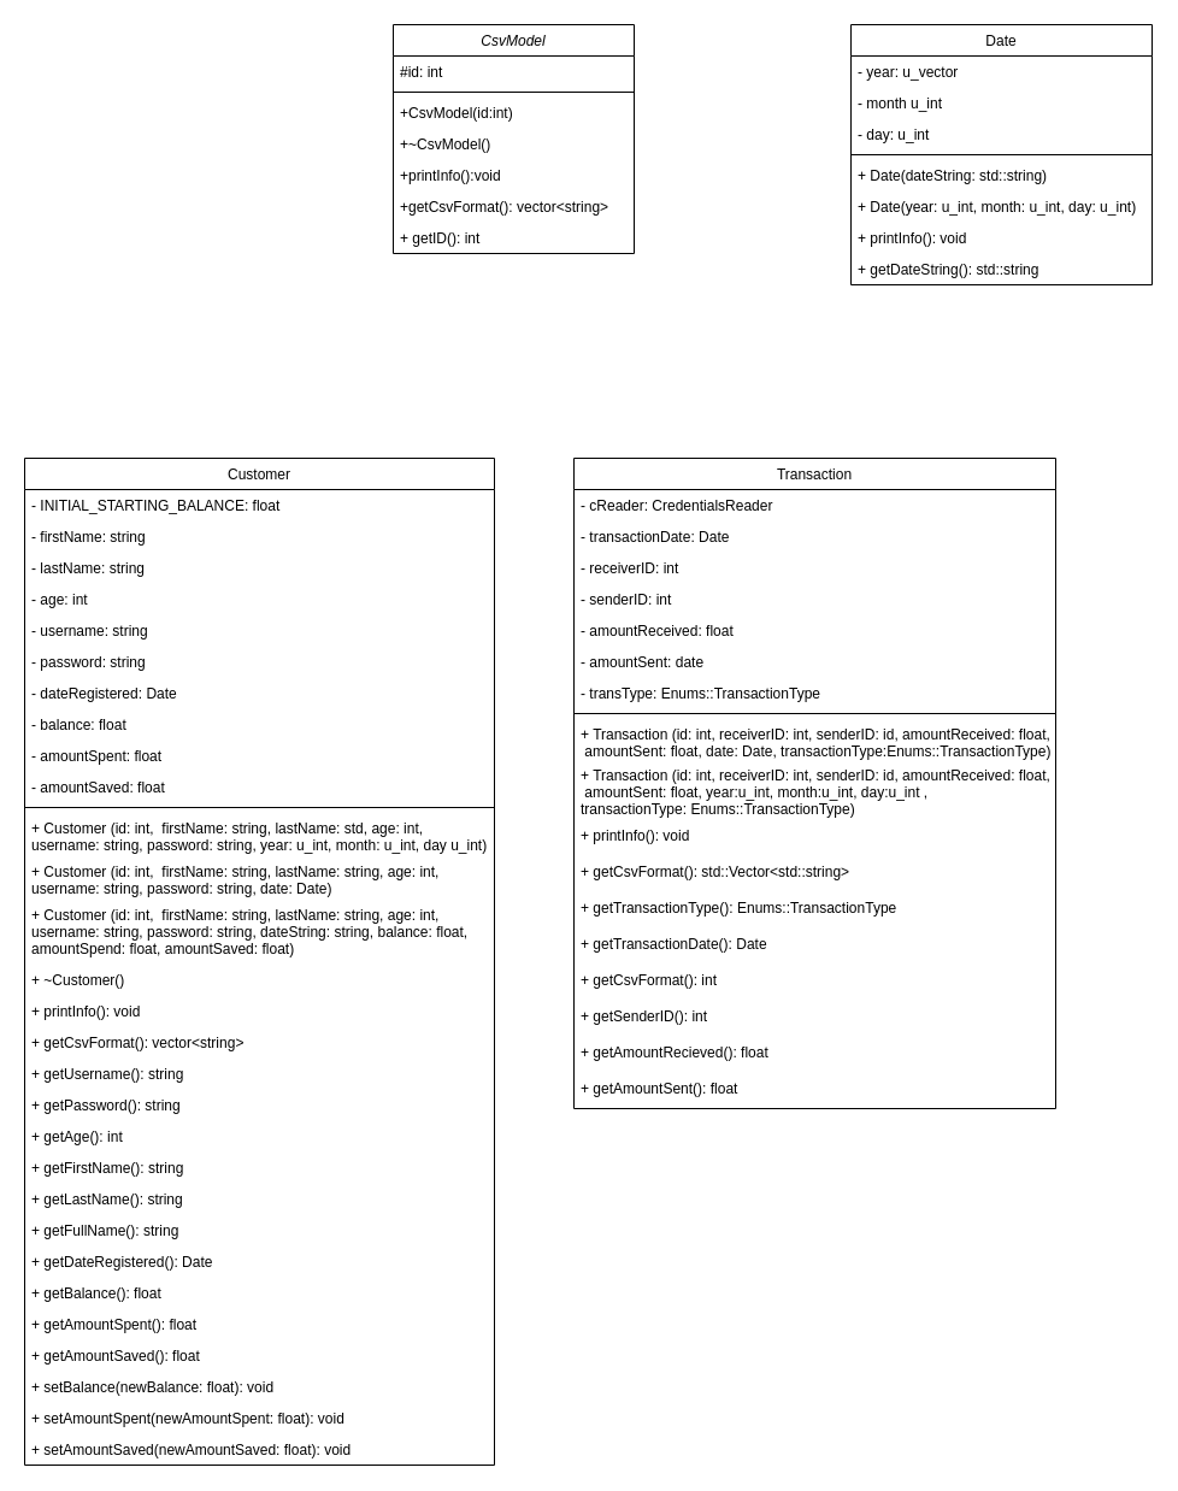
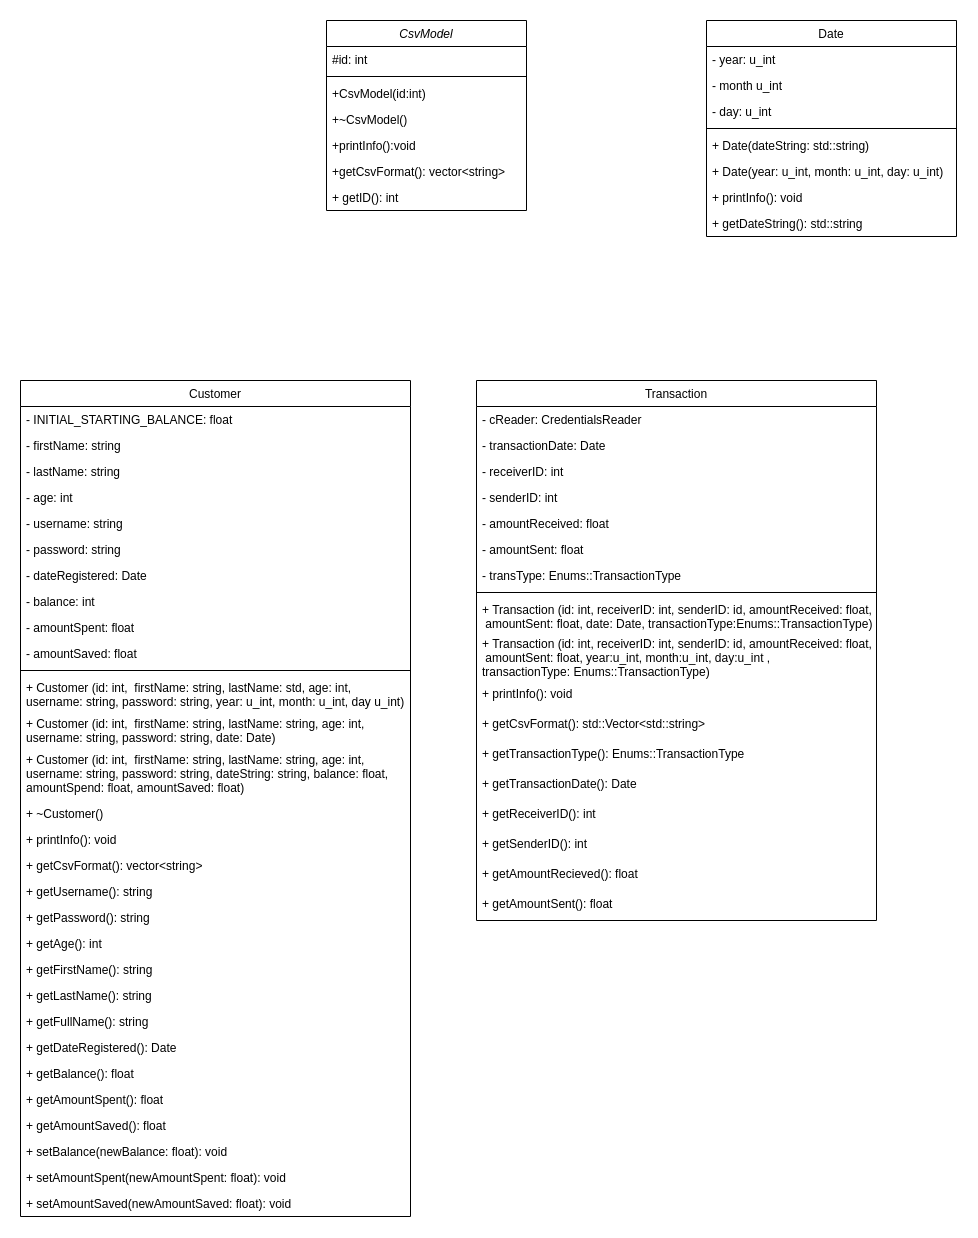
- <mxCell id="42" value="- year: u_vector" style="text;align=left;verticalAlign=top;spacingLeft=4;spacingRight=4;overflow=hidden;rotatable=0;points=[[0,0.5],[1,0.5]];portConstraint=eastwest;" parent="41" vertex="1"><mxGeometry y="26" width="250" height="26" as="geometry" /></mxCell>
+ <mxCell id="42" value="- year: u_int" style="text;align=left;verticalAlign=top;spacingLeft=4;spacingRight=4;overflow=hidden;rotatable=0;points=[[0,0.5],[1,0.5]];portConstraint=eastwest;" parent="41" vertex="1"><mxGeometry y="26" width="250" height="26" as="geometry" /></mxCell>
- <mxCell id="56" value="- amountSent: date" style="text;align=left;verticalAlign=top;spacingLeft=4;spacingRight=4;overflow=hidden;rotatable=0;points=[[0,0.5],[1,0.5]];portConstraint=eastwest;rounded=0;shadow=0;html=0;" parent="50" vertex="1"><mxGeometry y="156" width="400" height="26" as="geometry" /></mxCell>
+ <mxCell id="56" value="- amountSent: float" style="text;align=left;verticalAlign=top;spacingLeft=4;spacingRight=4;overflow=hidden;rotatable=0;points=[[0,0.5],[1,0.5]];portConstraint=eastwest;rounded=0;shadow=0;html=0;" parent="50" vertex="1"><mxGeometry y="156" width="400" height="26" as="geometry" /></mxCell>
- <mxCell id="18" value="- balance: float" style="text;align=left;verticalAlign=top;spacingLeft=4;spacingRight=4;overflow=hidden;rotatable=0;points=[[0,0.5],[1,0.5]];portConstraint=eastwest;rounded=0;shadow=0;html=0;" parent="10" vertex="1"><mxGeometry y="208" width="390" height="26" as="geometry" /></mxCell>
+ <mxCell id="18" value="- balance: int" style="text;align=left;verticalAlign=top;spacingLeft=4;spacingRight=4;overflow=hidden;rotatable=0;points=[[0,0.5],[1,0.5]];portConstraint=eastwest;rounded=0;shadow=0;html=0;" parent="10" vertex="1"><mxGeometry y="208" width="390" height="26" as="geometry" /></mxCell>
- <mxCell id="65" value="+ getCsvFormat(): int" style="text;align=left;verticalAlign=top;spacingLeft=4;spacingRight=4;overflow=hidden;rotatable=0;points=[[0,0.5],[1,0.5]];portConstraint=eastwest;" parent="50" vertex="1"><mxGeometry y="420" width="400" height="30" as="geometry" /></mxCell>
+ <mxCell id="65" value="+ getReceiverID(): int" style="text;align=left;verticalAlign=top;spacingLeft=4;spacingRight=4;overflow=hidden;rotatable=0;points=[[0,0.5],[1,0.5]];portConstraint=eastwest;" parent="50" vertex="1"><mxGeometry y="420" width="400" height="30" as="geometry" /></mxCell>
